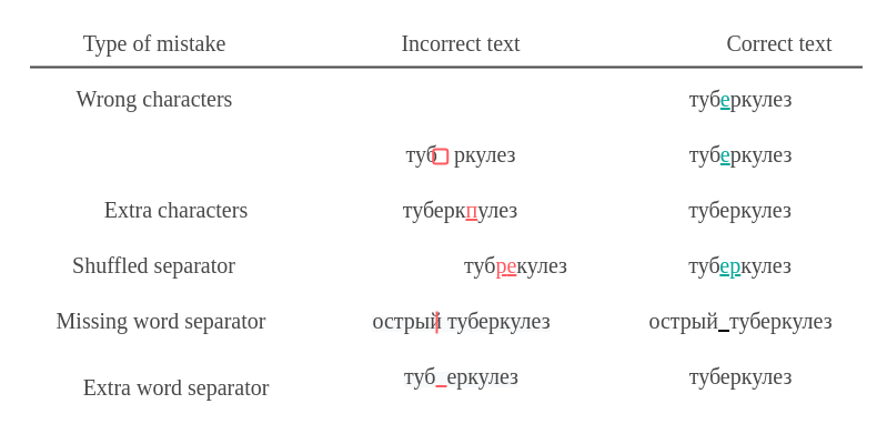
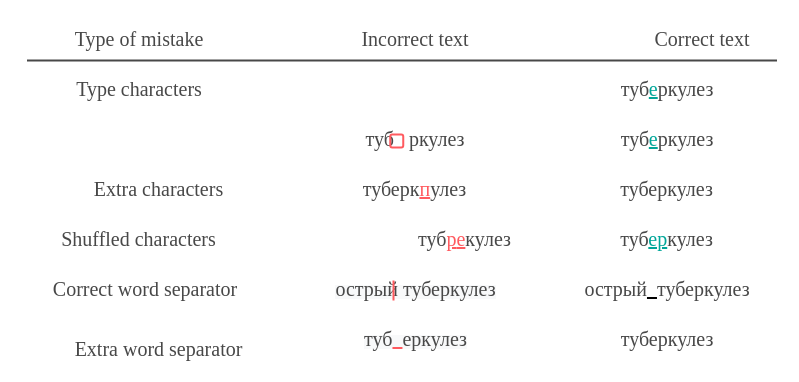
- <mxCell id="25" value="&lt;div&gt;&lt;span style=&quot;font-size: 20px&quot;&gt;&lt;font color=&quot;#484848&quot; face=&quot;montserrat semibold&quot;&gt;Wrong characters&lt;/font&gt;&lt;/span&gt;&lt;/div&gt;" style="text;whiteSpace=wrap;html=1;align=center;fontFamily=Montserrat;fontSource=https%3A%2F%2Ffonts.googleapis.com%2Fcss%3Ffamily%3DMontserrat;fontStyle=0" parent="1" vertex="1"><mxGeometry x="43.5" y="70" width="190" height="30" as="geometry" /></mxCell>
+ <mxCell id="25" value="&lt;div&gt;&lt;span style=&quot;font-size: 20px&quot;&gt;&lt;font color=&quot;#484848&quot; face=&quot;montserrat semibold&quot;&gt;Type characters&lt;/font&gt;&lt;/span&gt;&lt;/div&gt;" style="text;whiteSpace=wrap;html=1;align=center;fontFamily=Montserrat;fontSource=https%3A%2F%2Ffonts.googleapis.com%2Fcss%3Ffamily%3DMontserrat;fontStyle=0" parent="1" vertex="1"><mxGeometry x="43.5" y="70" width="190" height="30" as="geometry" /></mxCell>
- <mxCell id="12" value="&lt;font color=&quot;#484848&quot; face=&quot;montserrat semibold&quot;&gt;&lt;span style=&quot;font-size: 20px&quot;&gt;Shuffled separator&lt;/span&gt;&lt;/font&gt;" style="text;whiteSpace=wrap;html=1;align=center;fontFamily=Montserrat;fontSource=https%3A%2F%2Ffonts.googleapis.com%2Fcss%3Ffamily%3DMontserrat;fontStyle=0" parent="1" vertex="1"><mxGeometry x="35" y="220" width="207" height="30" as="geometry" /></mxCell>
+ <mxCell id="12" value="&lt;font color=&quot;#484848&quot; face=&quot;montserrat semibold&quot;&gt;&lt;span style=&quot;font-size: 20px&quot;&gt;Shuffled characters&lt;/span&gt;&lt;/font&gt;" style="text;whiteSpace=wrap;html=1;align=center;fontFamily=Montserrat;fontSource=https%3A%2F%2Ffonts.googleapis.com%2Fcss%3Ffamily%3DMontserrat;fontStyle=0" parent="1" vertex="1"><mxGeometry x="35" y="220" width="207" height="30" as="geometry" /></mxCell>
- <mxCell id="15" value="&lt;font color=&quot;#484848&quot; face=&quot;montserrat semibold&quot;&gt;&lt;span style=&quot;font-size: 20px&quot;&gt;Missing word separator&lt;/span&gt;&lt;/font&gt;" style="text;whiteSpace=wrap;html=1;align=center;fontFamily=Montserrat;fontSource=https%3A%2F%2Ffonts.googleapis.com%2Fcss%3Ffamily%3DMontserrat;fontStyle=0" parent="1" vertex="1"><mxGeometry x="20" y="270" width="250" height="30" as="geometry" /></mxCell>
+ <mxCell id="15" value="&lt;font color=&quot;#484848&quot; face=&quot;montserrat semibold&quot;&gt;&lt;span style=&quot;font-size: 20px&quot;&gt;Correct word separator&lt;/span&gt;&lt;/font&gt;" style="text;whiteSpace=wrap;html=1;align=center;fontFamily=Montserrat;fontSource=https%3A%2F%2Ffonts.googleapis.com%2Fcss%3Ffamily%3DMontserrat;fontStyle=0" parent="1" vertex="1"><mxGeometry x="20" y="270" width="250" height="30" as="geometry" /></mxCell>
